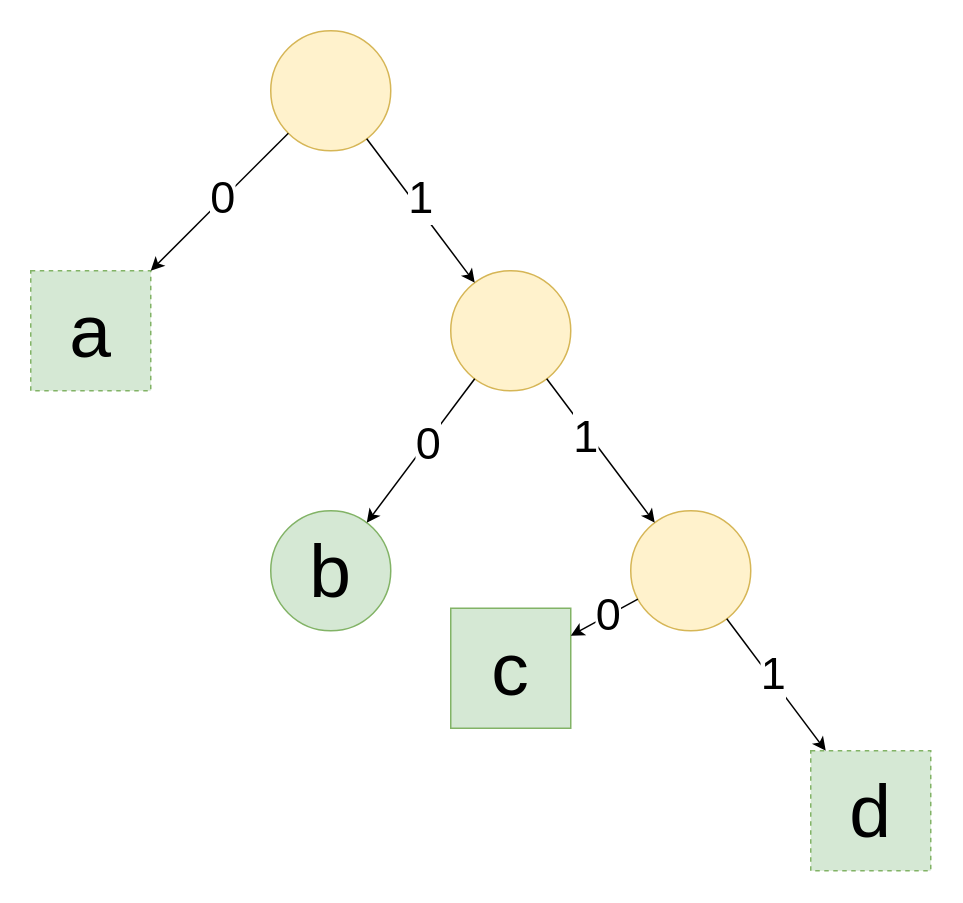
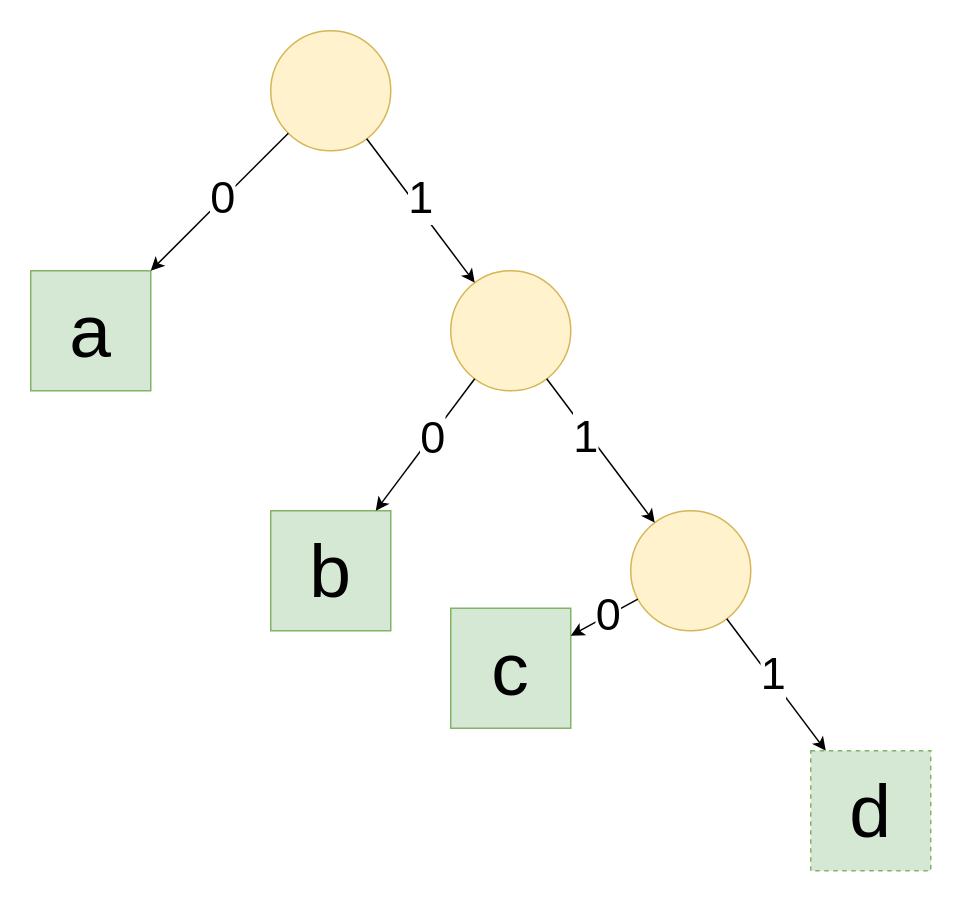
- <mxCell id="3" value="&lt;font style=&quot;&quot;&gt;&lt;span style=&quot;font-size: 50px;&quot;&gt;a&lt;/span&gt;&lt;br&gt;&lt;/font&gt;" style="whiteSpace=wrap;html=1;aspect=fixed;fillColor=#d5e8d4;strokeColor=#82b366;dashed=1;" vertex="1" parent="1"><mxGeometry x="20" y="180" width="80" height="80" as="geometry" /></mxCell>
+ <mxCell id="3" value="&lt;font style=&quot;&quot;&gt;&lt;span style=&quot;font-size: 50px;&quot;&gt;a&lt;/span&gt;&lt;br&gt;&lt;/font&gt;" style="whiteSpace=wrap;html=1;aspect=fixed;fillColor=#d5e8d4;strokeColor=#82b366;" vertex="1" parent="1"><mxGeometry x="20" y="180" width="80" height="80" as="geometry" /></mxCell>
- <mxCell id="9" value="&lt;font style=&quot;&quot;&gt;&lt;span style=&quot;font-size: 50px;&quot;&gt;b&lt;/span&gt;&lt;br&gt;&lt;/font&gt;" style="ellipse;whiteSpace=wrap;html=1;aspect=fixed;fillColor=#d5e8d4;strokeColor=#82b366;" vertex="1" parent="1"><mxGeometry x="180" y="340" width="80" height="80" as="geometry" /></mxCell>
+ <mxCell id="9" value="&lt;font style=&quot;&quot;&gt;&lt;span style=&quot;font-size: 50px;&quot;&gt;b&lt;/span&gt;&lt;br&gt;&lt;/font&gt;" style="whiteSpace=wrap;html=1;aspect=fixed;fillColor=#d5e8d4;strokeColor=#82b366;" vertex="1" parent="1"><mxGeometry x="180" y="340" width="80" height="80" as="geometry" /></mxCell>
